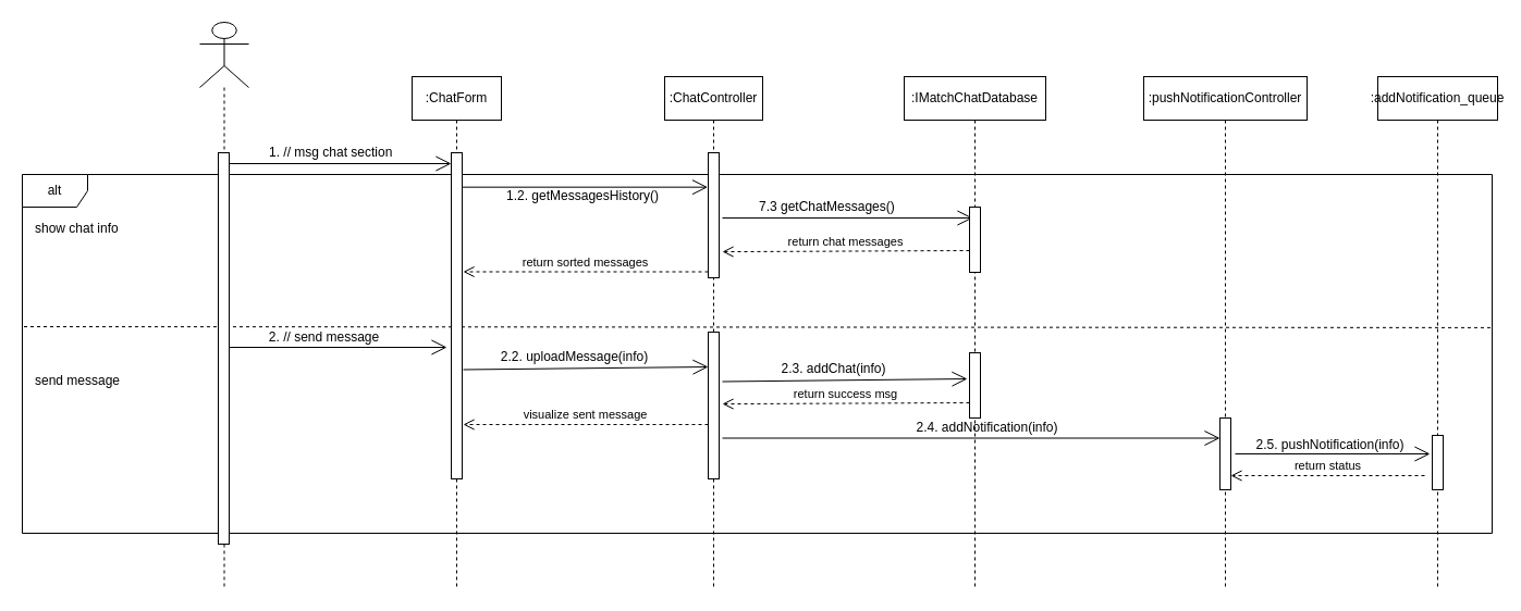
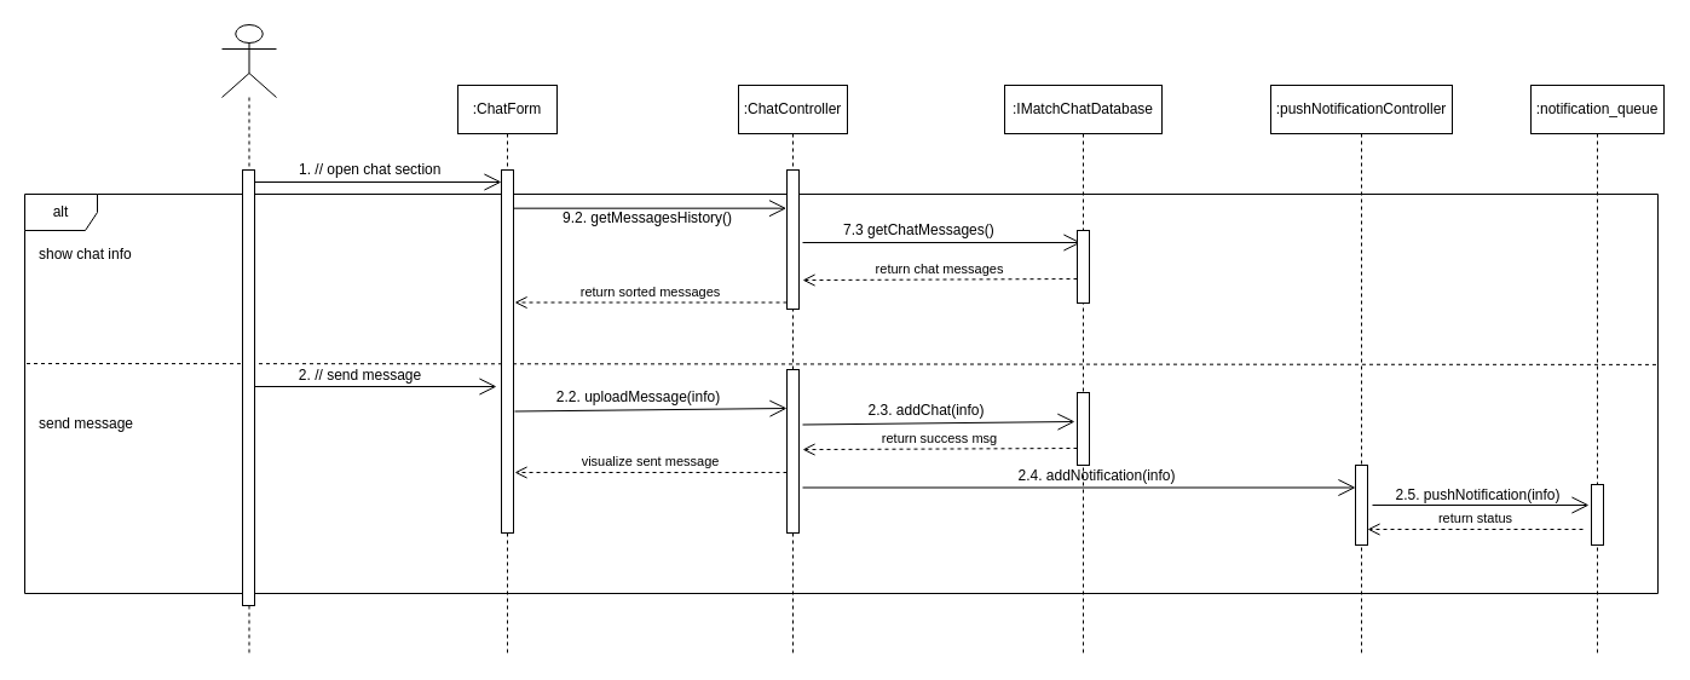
- <mxCell id="39" value="&lt;div style=&quot;text-align: left&quot;&gt;&lt;span&gt;:addNotification_queue&lt;/span&gt;&lt;/div&gt;" style="shape=umlLifeline;perimeter=lifelinePerimeter;whiteSpace=wrap;html=1;container=1;collapsible=0;recursiveResize=0;outlineConnect=0;" parent="1" vertex="1"><mxGeometry x="1265" y="70" width="110" height="470" as="geometry" /></mxCell>
+ <mxCell id="39" value="&lt;div style=&quot;text-align: left&quot;&gt;&lt;span&gt;:notification_queue&lt;/span&gt;&lt;/div&gt;" style="shape=umlLifeline;perimeter=lifelinePerimeter;whiteSpace=wrap;html=1;container=1;collapsible=0;recursiveResize=0;outlineConnect=0;" parent="1" vertex="1"><mxGeometry x="1265" y="70" width="110" height="470" as="geometry" /></mxCell>
- <mxCell id="12" value="1. // msg chat section" style="text;html=1;resizable=0;points=[];autosize=1;align=left;verticalAlign=top;spacingTop=-4;" parent="1" vertex="1"><mxGeometry x="245" y="130" width="130" height="10" as="geometry" /></mxCell>
+ <mxCell id="12" value="1. // open chat section" style="text;html=1;resizable=0;points=[];autosize=1;align=left;verticalAlign=top;spacingTop=-4;" parent="1" vertex="1"><mxGeometry x="245" y="130" width="130" height="10" as="geometry" /></mxCell>
- <mxCell id="13" value="1.2. getMessagesHistory()" style="text;html=1;resizable=0;points=[];autosize=1;align=left;verticalAlign=top;spacingTop=-4;" parent="1" vertex="1"><mxGeometry x="462.5" y="170" width="160" height="10" as="geometry" /></mxCell>
+ <mxCell id="13" value="9.2. getMessagesHistory()" style="text;html=1;resizable=0;points=[];autosize=1;align=left;verticalAlign=top;spacingTop=-4;" parent="1" vertex="1"><mxGeometry x="462.5" y="170" width="160" height="10" as="geometry" /></mxCell>
